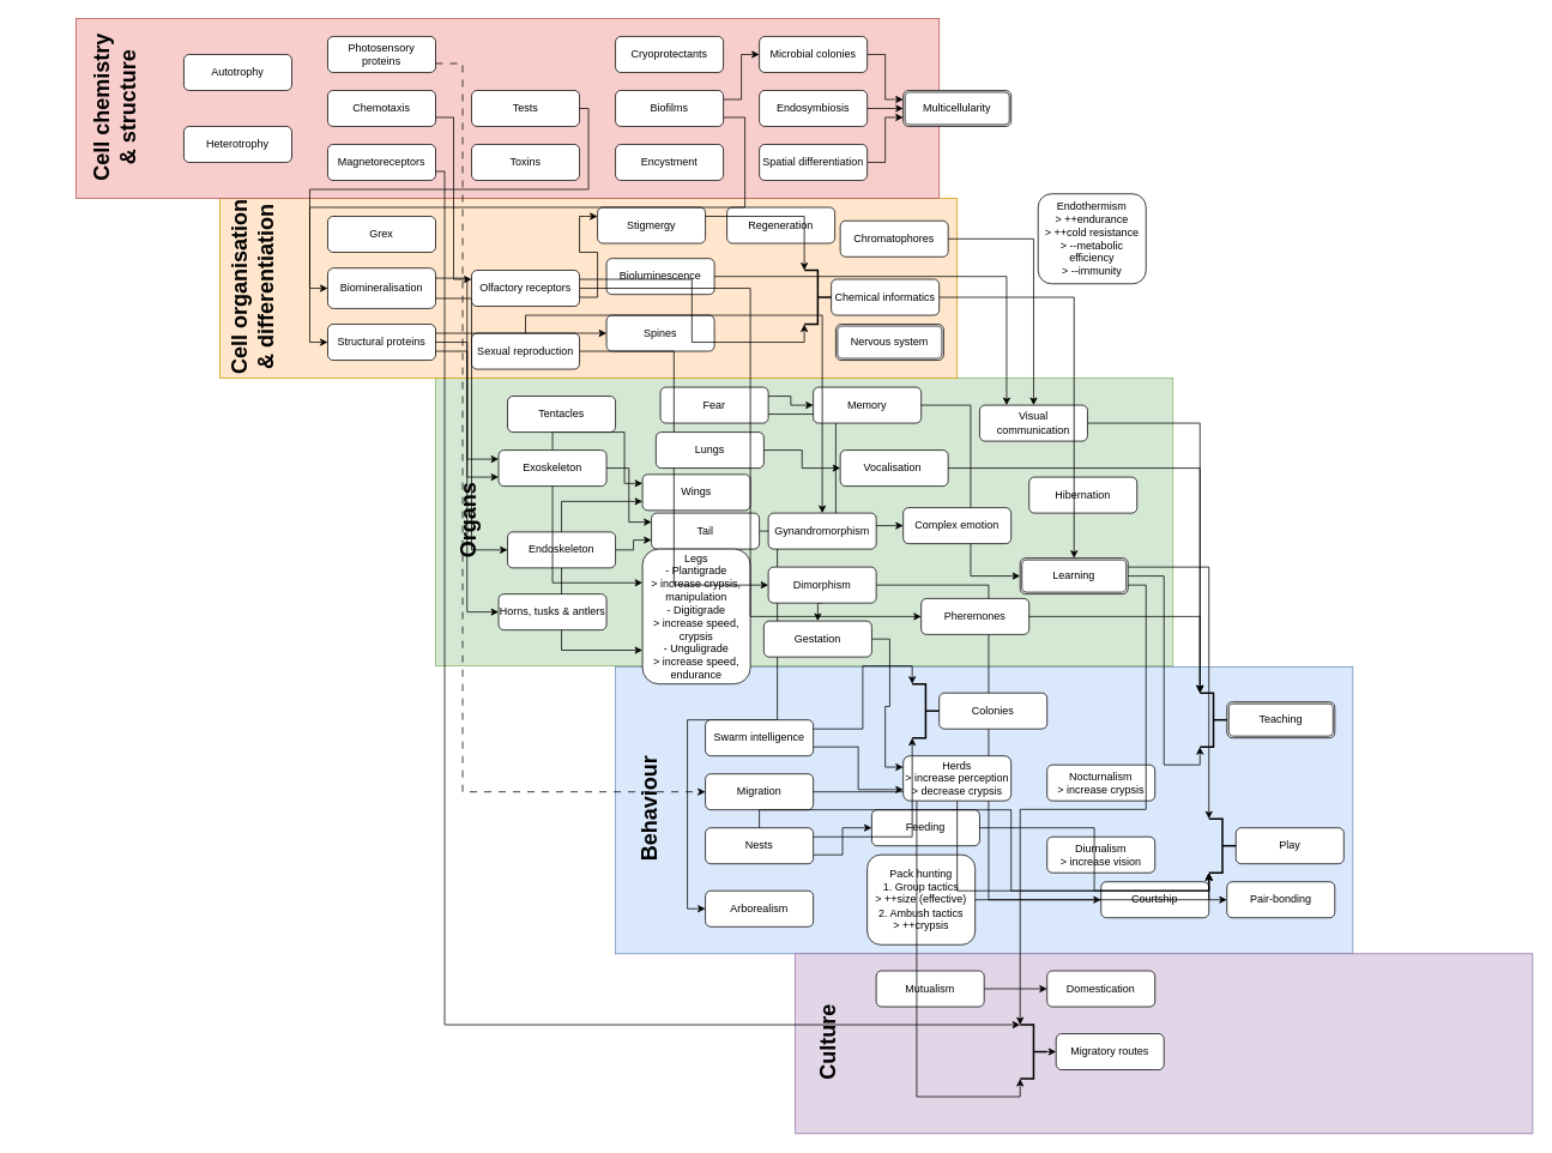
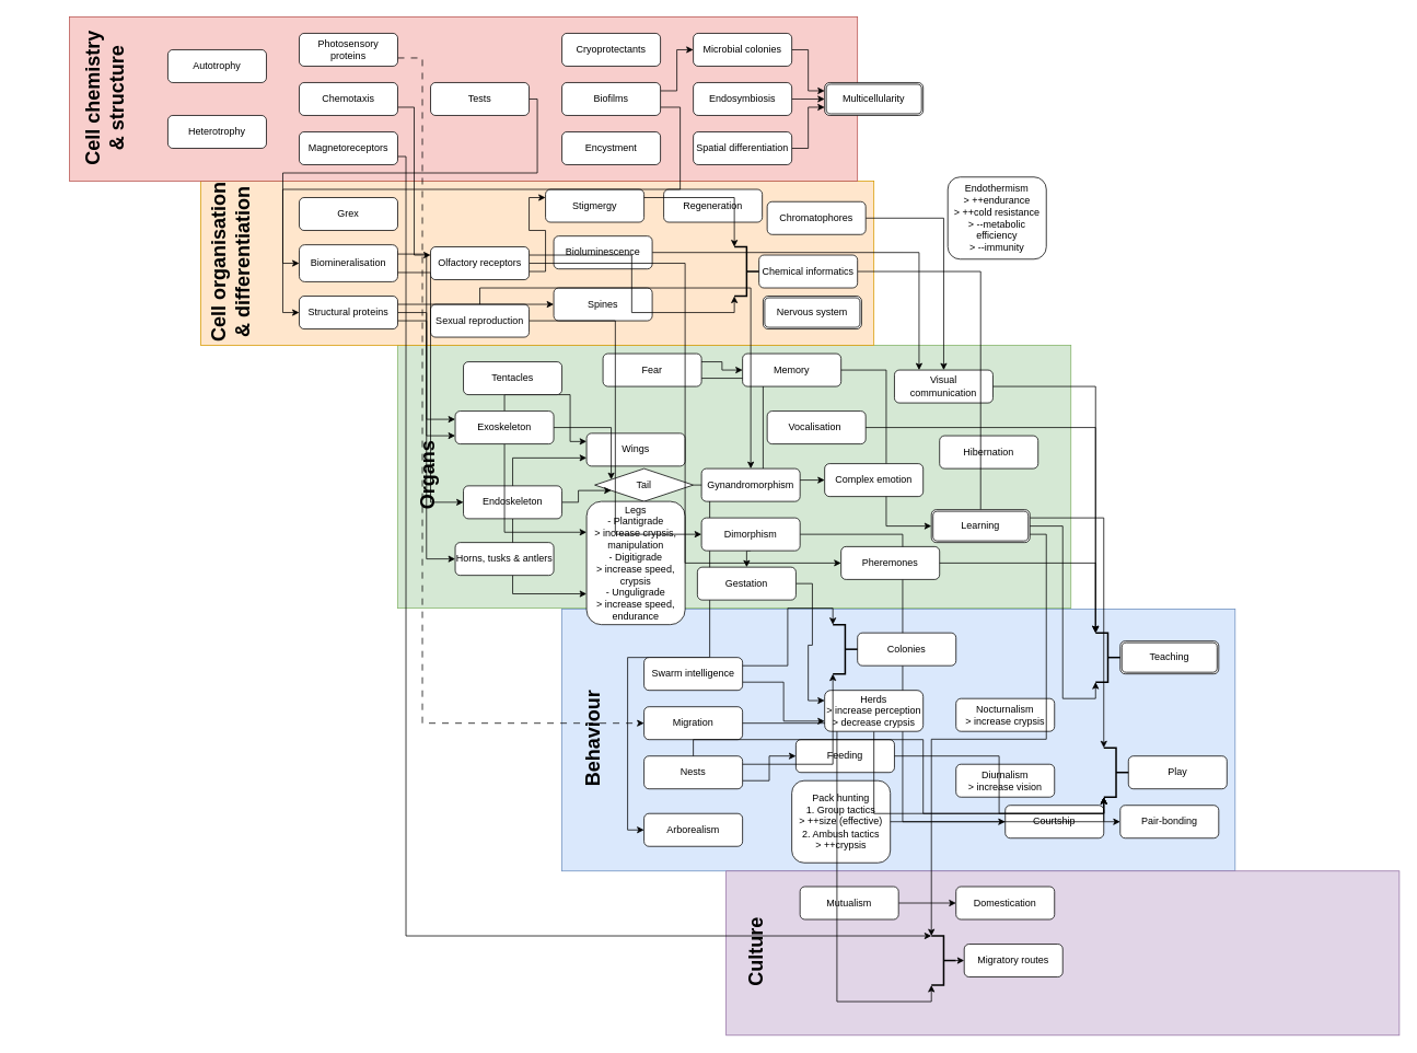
- <mxCell id="137" value="Toxins" style="rounded=1;whiteSpace=wrap;html=1;" vertex="1" parent="17"><mxGeometry x="524" y="160" width="120" height="40" as="geometry" /></mxCell>
- <mxCell id="85" value="Lungs" style="rounded=1;whiteSpace=wrap;html=1;" vertex="1" parent="17"><mxGeometry x="729" y="480" width="120" height="40" as="geometry" /></mxCell>
- <mxCell id="84" style="edgeStyle=orthogonalEdgeStyle;rounded=0;orthogonalLoop=1;jettySize=auto;html=1;exitX=1;exitY=0.5;exitDx=0;exitDy=0;entryX=0;entryY=0.5;entryDx=0;entryDy=0;" edge="1" parent="17" source="85" target="87"><mxGeometry relative="1" as="geometry" /></mxCell>
- <mxCell id="33" value="Tail" style="rounded=1;whiteSpace=wrap;html=1;" vertex="1" parent="17"><mxGeometry x="724" y="570" width="120" height="40" as="geometry" /></mxCell>
+ <mxCell id="33" value="Tail" style="rhombus;whiteSpace=wrap;html=1;" vertex="1" parent="17"><mxGeometry x="724" y="570" width="120" height="40" as="geometry" /></mxCell>
- <mxCell id="97" style="edgeStyle=orthogonalEdgeStyle;rounded=0;orthogonalLoop=1;jettySize=auto;html=1;exitX=1;exitY=0.5;exitDx=0;exitDy=0;entryX=0.5;entryY=0;entryDx=0;entryDy=0;" edge="1" parent="17" source="106" target="121"><mxGeometry relative="1" as="geometry" /></mxCell>
+ <mxCell id="97" style="edgeStyle=orthogonalEdgeStyle;rounded=0;orthogonalLoop=1;jettySize=auto;html=1;exitX=1;exitY=0.5;exitDx=0;exitDy=0;entryX=0.5;entryY=0;entryDx=0;entryDy=0;endArrow=none;" edge="1" parent="17" source="106" target="121"><mxGeometry relative="1" as="geometry" /></mxCell>
